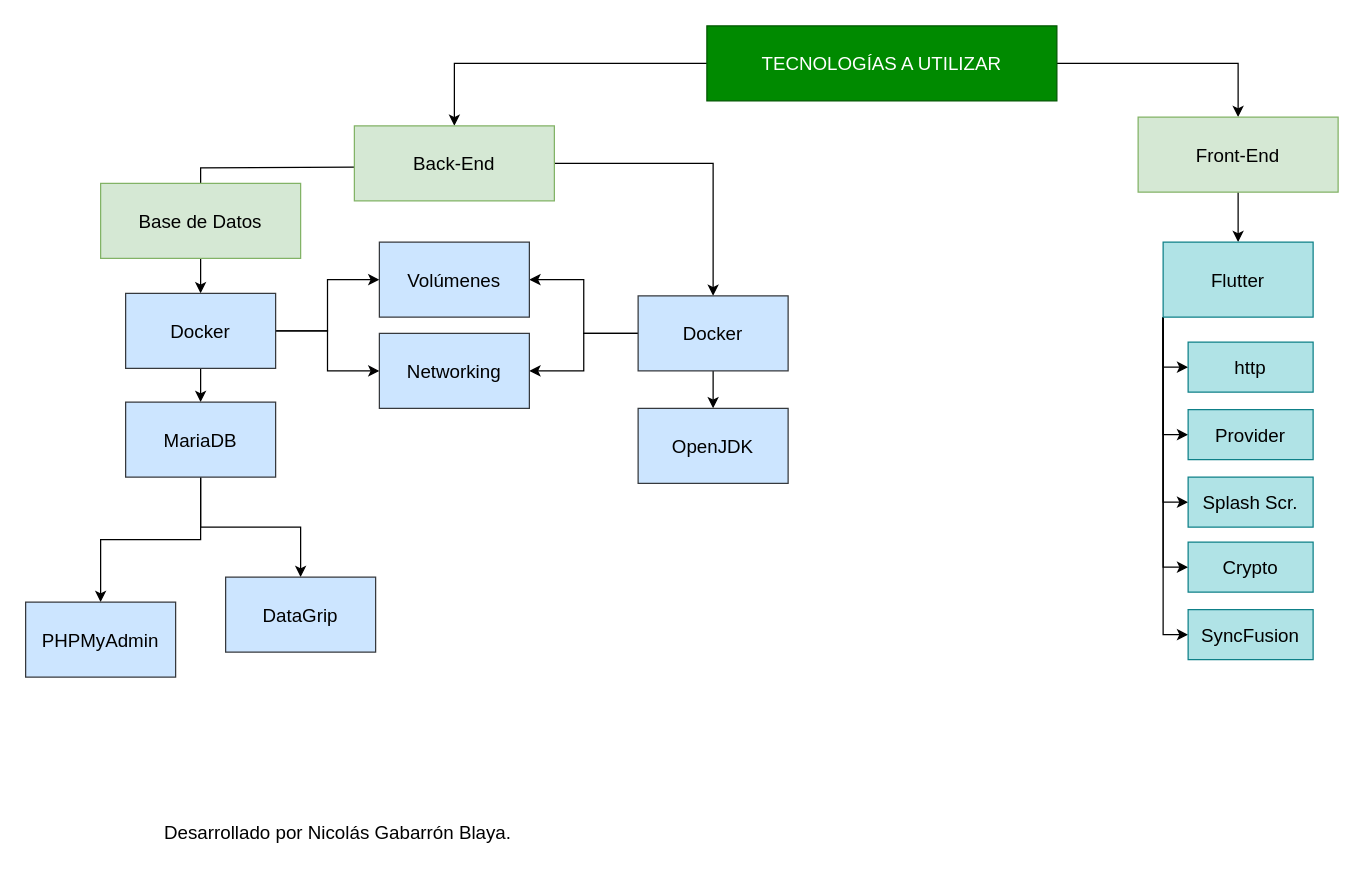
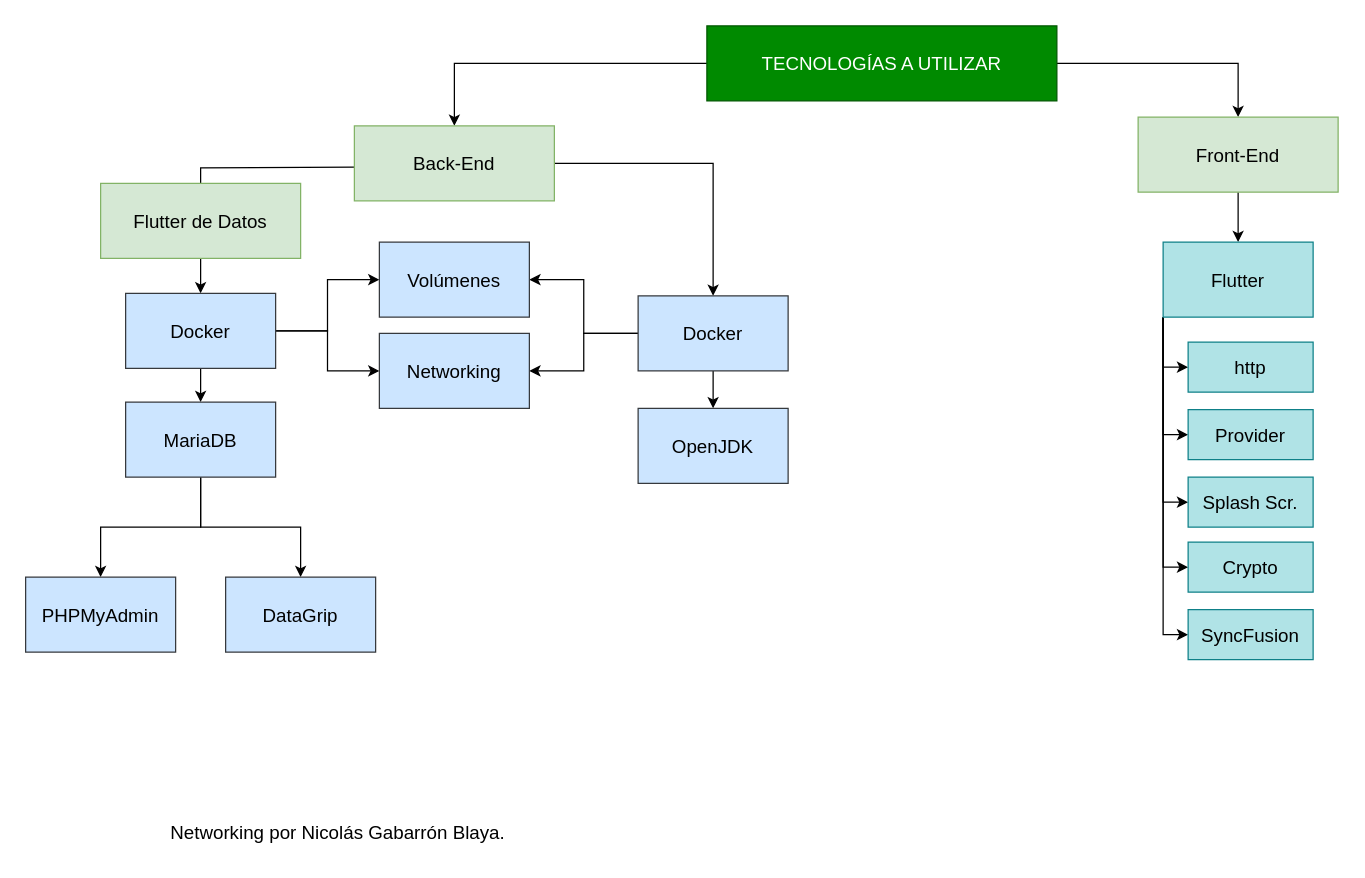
- <mxCell id="19" value="Base de Datos" style="rounded=0;whiteSpace=wrap;html=1;fontSize=15;fillColor=#d5e8d4;strokeColor=#82b366;" parent="1" vertex="1"><mxGeometry x="80" y="146" width="160" height="60" as="geometry" /></mxCell>
+ <mxCell id="19" value="Flutter de Datos" style="rounded=0;whiteSpace=wrap;html=1;fontSize=15;fillColor=#d5e8d4;strokeColor=#82b366;" parent="1" vertex="1"><mxGeometry x="80" y="146" width="160" height="60" as="geometry" /></mxCell>
- <mxCell id="23" value="PHPMyAdmin&lt;br&gt;" style="rounded=0;whiteSpace=wrap;html=1;fontSize=15;fillColor=#cce5ff;strokeColor=#36393d;" parent="1" vertex="1"><mxGeometry x="20" y="481" width="120" height="60" as="geometry" /></mxCell>
+ <mxCell id="23" value="PHPMyAdmin&lt;br&gt;" style="rounded=0;whiteSpace=wrap;html=1;fontSize=15;fillColor=#cce5ff;strokeColor=#36393d;" parent="1" vertex="1"><mxGeometry x="20" y="461" width="120" height="60" as="geometry" /></mxCell>
- <mxCell id="25" value="Desarrollado por Nicolás Gabarrón Blaya." style="text;html=1;strokeColor=none;fillColor=none;align=center;verticalAlign=middle;whiteSpace=wrap;rounded=0;fontSize=15;" parent="1" vertex="1"><mxGeometry y="650" width="300" height="30" as="geometry" x="120" /></mxCell>
+ <mxCell id="25" value="Networking por Nicolás Gabarrón Blaya." style="text;html=1;strokeColor=none;fillColor=none;align=center;verticalAlign=middle;whiteSpace=wrap;rounded=0;fontSize=15;" parent="1" vertex="1"><mxGeometry y="650" width="300" height="30" as="geometry" x="120" /></mxCell>
